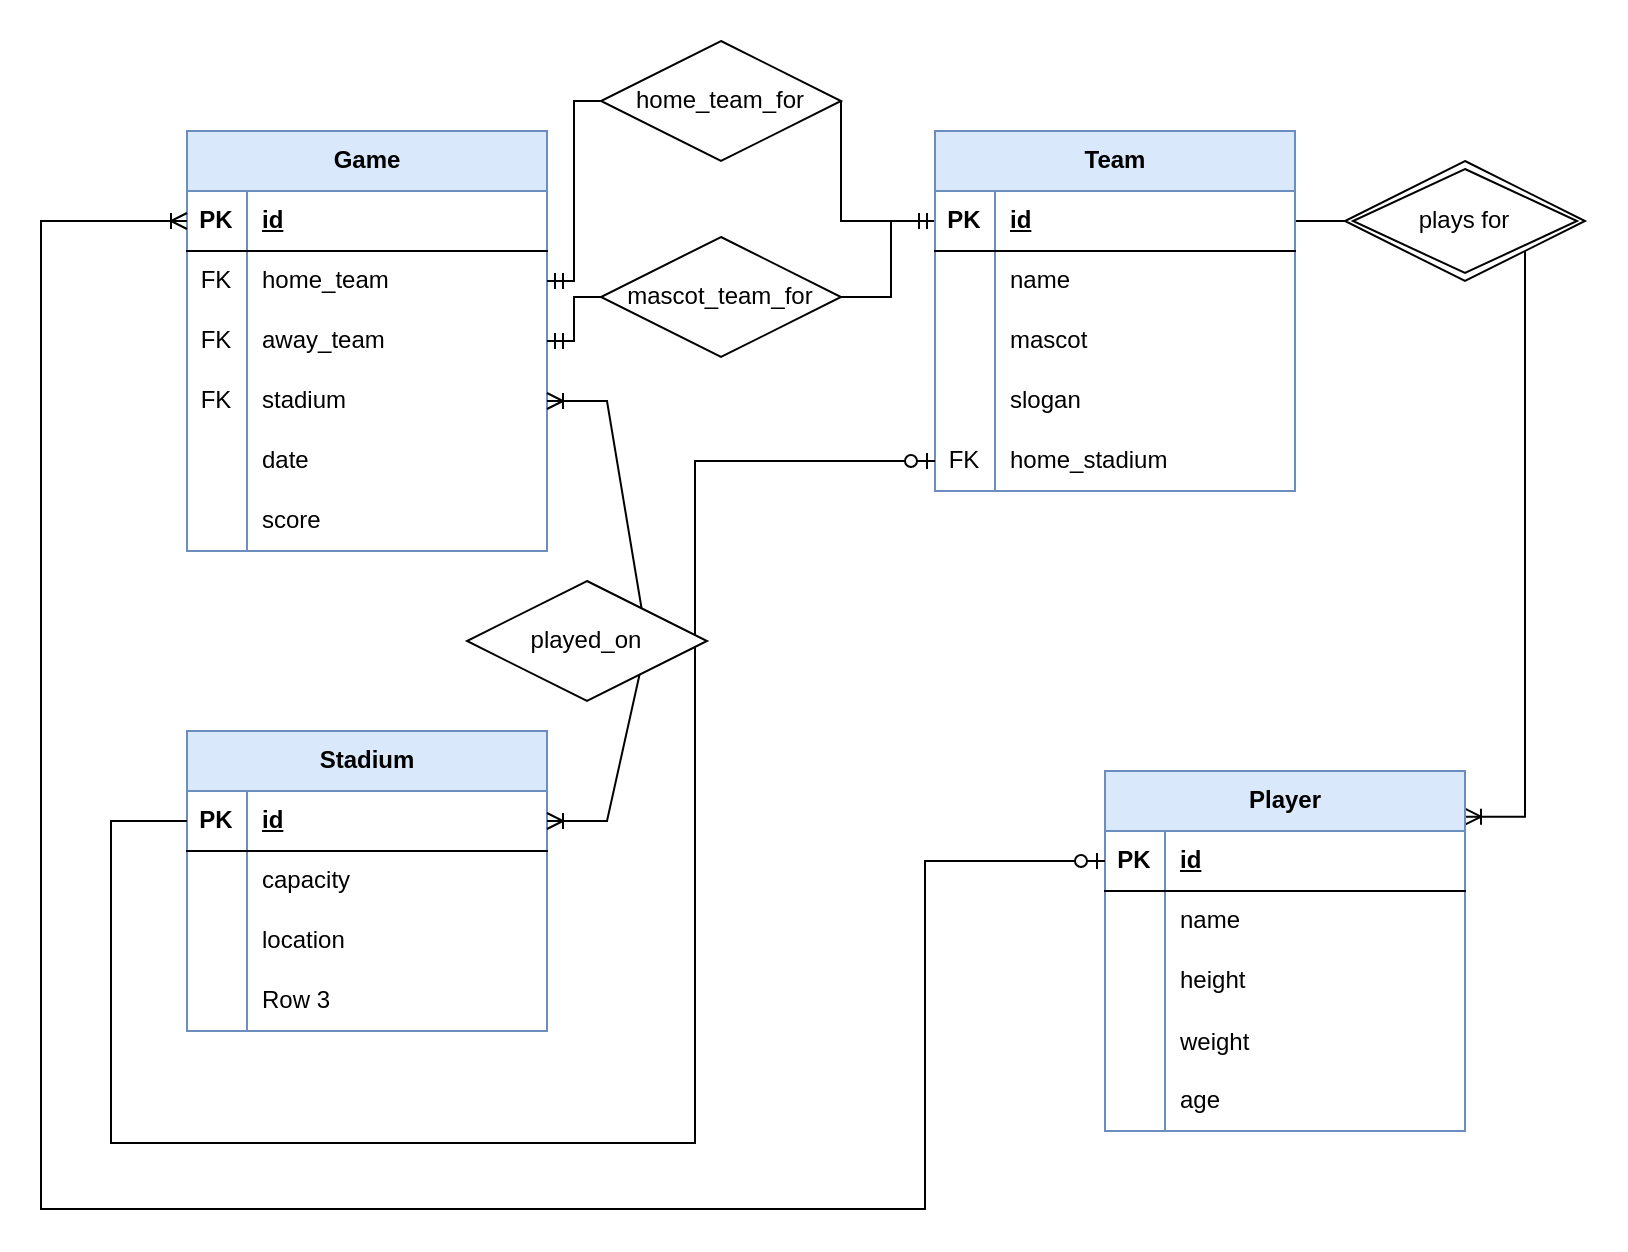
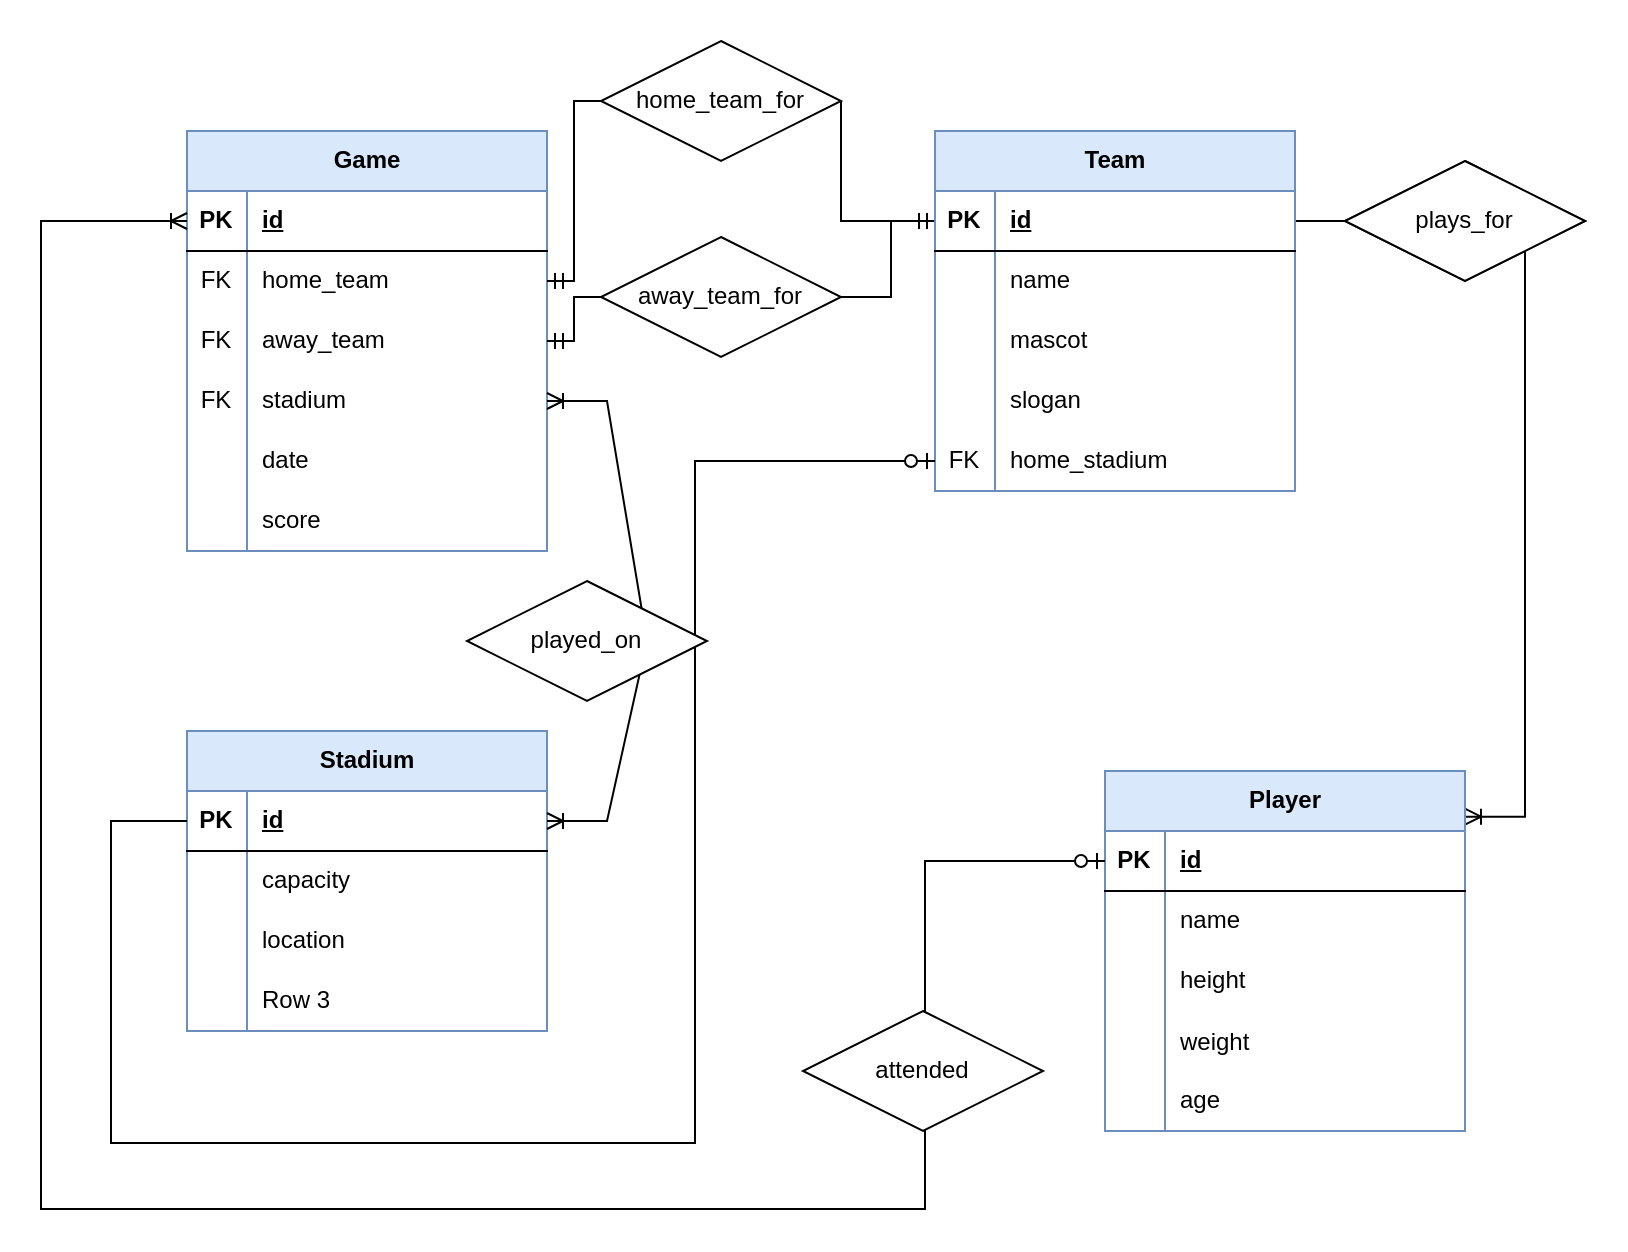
+ <mxCell id="79" value="plays_for" style="shape=rhombus;perimeter=rhombusPerimeter;whiteSpace=wrap;html=1;align=center;" vertex="1" parent="1"><mxGeometry x="672" y="80" width="120" height="60" as="geometry" /></mxCell>
- <mxCell id="85" value="mascot_team_for" style="shape=rhombus;perimeter=rhombusPerimeter;whiteSpace=wrap;html=1;align=center;" vertex="1" parent="1"><mxGeometry x="300" y="118" width="120" height="60" as="geometry" /></mxCell>
+ <mxCell id="85" value="away_team_for" style="shape=rhombus;perimeter=rhombusPerimeter;whiteSpace=wrap;html=1;align=center;" vertex="1" parent="1"><mxGeometry x="300" y="118" width="120" height="60" as="geometry" /></mxCell>
+ <mxCell id="83" value="attended" style="shape=rhombus;perimeter=rhombusPerimeter;whiteSpace=wrap;html=1;align=center;" vertex="1" parent="1"><mxGeometry x="401" y="505" width="120" height="60" as="geometry" /></mxCell>
